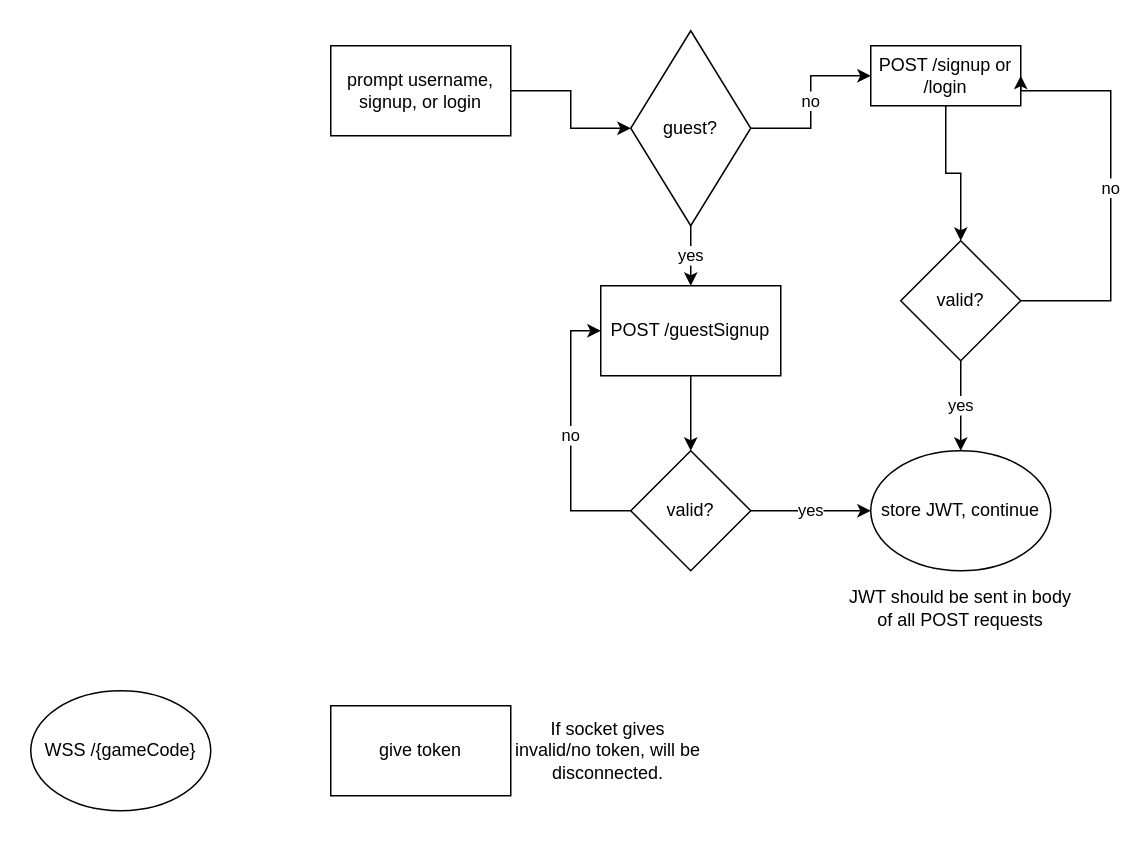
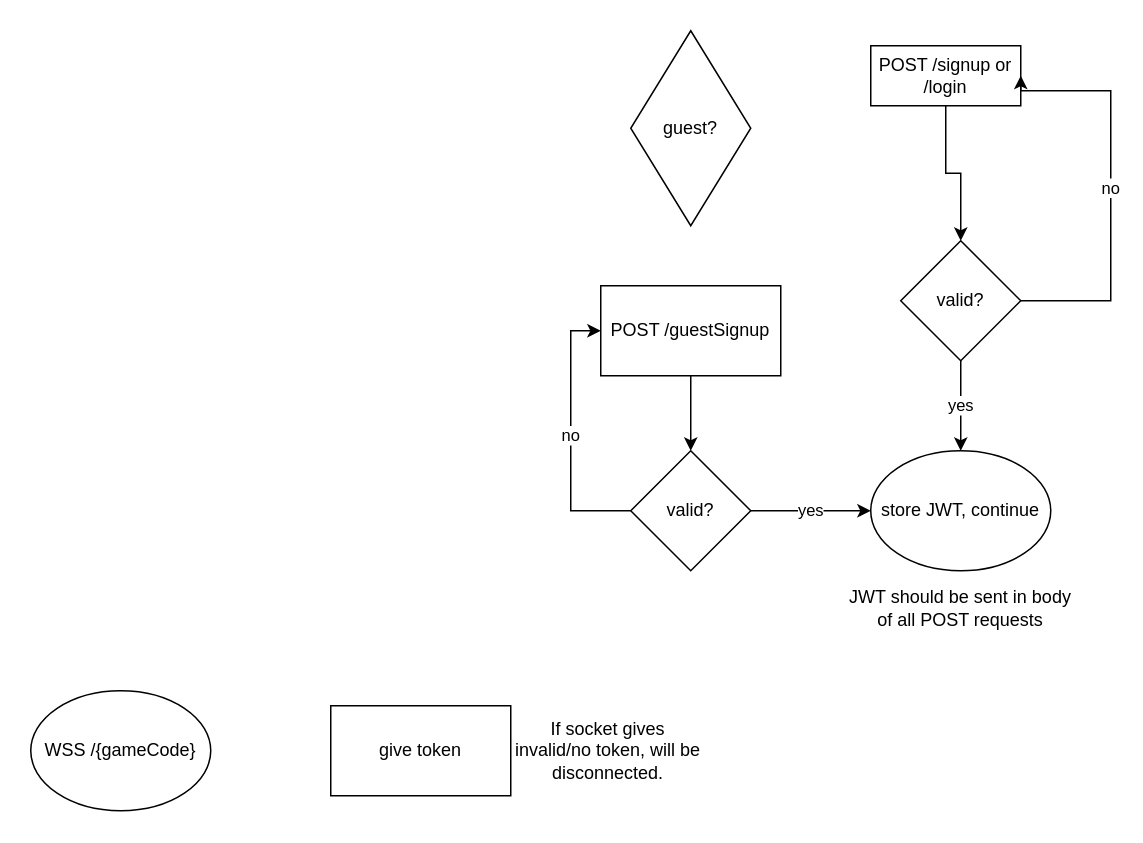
- <mxCell id="3" value="prompt username, signup, or login" style="rounded=0;whiteSpace=wrap;html=1;" vertex="1" parent="1"><mxGeometry x="220" y="30" width="120" height="60" as="geometry" /></mxCell>
- <mxCell id="2" value="" style="edgeStyle=orthogonalEdgeStyle;rounded=0;orthogonalLoop=1;jettySize=auto;html=1;" edge="1" parent="1" source="3" target="6"><mxGeometry relative="1" as="geometry" /></mxCell>
- <mxCell id="4" value="no" style="edgeStyle=orthogonalEdgeStyle;rounded=0;orthogonalLoop=1;jettySize=auto;html=1;" edge="1" parent="1" source="6" target="9"><mxGeometry relative="1" as="geometry" /></mxCell>
- <mxCell id="5" value="yes" style="edgeStyle=orthogonalEdgeStyle;rounded=0;orthogonalLoop=1;jettySize=auto;html=1;" edge="1" parent="1" source="6" target="11"><mxGeometry relative="1" as="geometry" /></mxCell>
